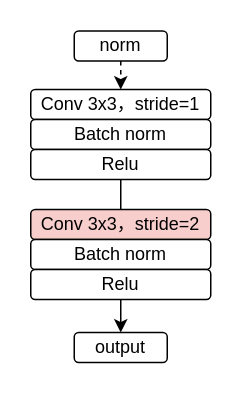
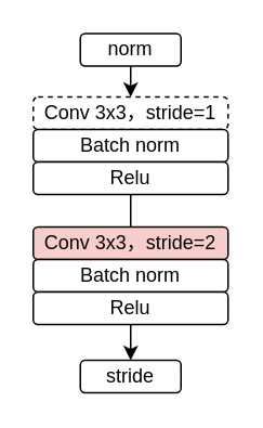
- <mxCell id="11" style="edgeStyle=orthogonalEdgeStyle;rounded=0;orthogonalLoop=1;jettySize=auto;html=1;exitX=0.5;exitY=1;exitDx=0;exitDy=0;entryX=0.5;entryY=0;entryDx=0;entryDy=0;dashed=1;" edge="1" parent="1" source="12" target="2"><mxGeometry relative="1" as="geometry" /></mxCell>
+ <mxCell id="11" style="edgeStyle=orthogonalEdgeStyle;rounded=0;orthogonalLoop=1;jettySize=auto;html=1;exitX=0.5;exitY=1;exitDx=0;exitDy=0;entryX=0.5;entryY=0;entryDx=0;entryDy=0;" edge="1" parent="1" source="12" target="2"><mxGeometry relative="1" as="geometry" /></mxCell>
- <mxCell id="2" value="Conv 3x3，stride=1" style="rounded=1;whiteSpace=wrap;html=1;" vertex="1" parent="1"><mxGeometry x="20" y="59" width="120" height="20" as="geometry" /></mxCell>
+ <mxCell id="2" value="Conv 3x3，stride=1" style="rounded=1;whiteSpace=wrap;html=1;dashed=1;" vertex="1" parent="1"><mxGeometry x="20" y="59" width="120" height="20" as="geometry" /></mxCell>
- <mxCell id="10" value="output" style="rounded=1;whiteSpace=wrap;html=1;" vertex="1" parent="1"><mxGeometry x="49" y="221" width="62" height="20" as="geometry" /></mxCell>
+ <mxCell id="10" value="stride" style="rounded=1;whiteSpace=wrap;html=1;" vertex="1" parent="1"><mxGeometry x="49" y="221" width="62" height="20" as="geometry" /></mxCell>
